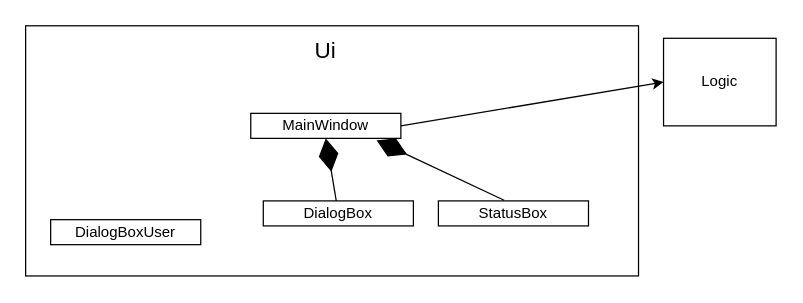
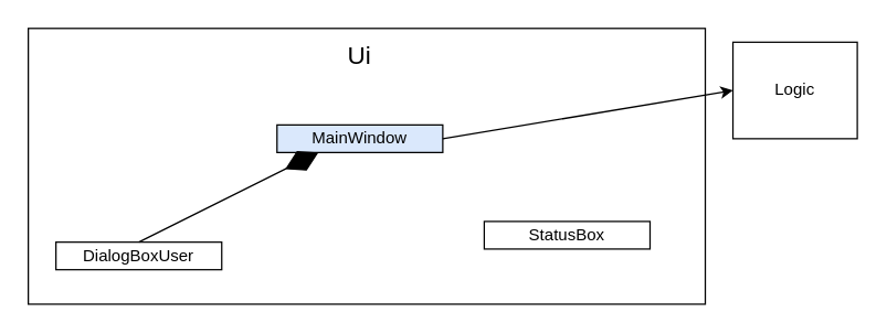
- <mxCell id="5" value="MainWindow" style="rounded=0;whiteSpace=wrap;html=1;" vertex="1" parent="1"><mxGeometry x="200" y="90" width="120" height="20" as="geometry" /></mxCell>
+ <mxCell id="5" value="MainWindow" style="rounded=0;whiteSpace=wrap;html=1;fillColor=#dae8fc;" vertex="1" parent="1"><mxGeometry x="200" y="90" width="120" height="20" as="geometry" /></mxCell>
- <mxCell id="11" value="" style="endArrow=diamondThin;endFill=1;endSize=24;html=1;entryX=0.838;entryY=1.075;entryDx=0;entryDy=0;entryPerimeter=0;exitX=0.438;exitY=-0.025;exitDx=0;exitDy=0;exitPerimeter=0;" edge="1" parent="1" source="6" target="5"><mxGeometry width="160" relative="1" as="geometry"><mxPoint x="278.333" y="170" as="sourcePoint" /><mxPoint x="270" y="120" as="targetPoint" /></mxGeometry></mxCell>
- <mxCell id="10" value="" style="endArrow=diamondThin;endFill=1;endSize=24;html=1;entryX=0.5;entryY=1;entryDx=0;entryDy=0;" edge="1" parent="1" source="7" target="5"><mxGeometry width="160" relative="1" as="geometry"><mxPoint x="130" y="170" as="sourcePoint" /><mxPoint x="240" y="120" as="targetPoint" /></mxGeometry></mxCell>
+ <mxCell id="9" value="" style="endArrow=diamondThin;endFill=1;endSize=24;html=1;entryX=0.25;entryY=1;entryDx=0;entryDy=0;exitX=0.5;exitY=0;exitDx=0;exitDy=0;" edge="1" parent="1" source="8" target="5"><mxGeometry width="160" relative="1" as="geometry"><mxPoint x="60" y="140" as="sourcePoint" /><mxPoint x="220" y="140" as="targetPoint" /></mxGeometry></mxCell>
- <mxCell id="7" value="DialogBox" style="rounded=0;whiteSpace=wrap;html=1;" vertex="1" parent="1"><mxGeometry x="210" y="160" width="120" height="20" as="geometry" /></mxCell>
